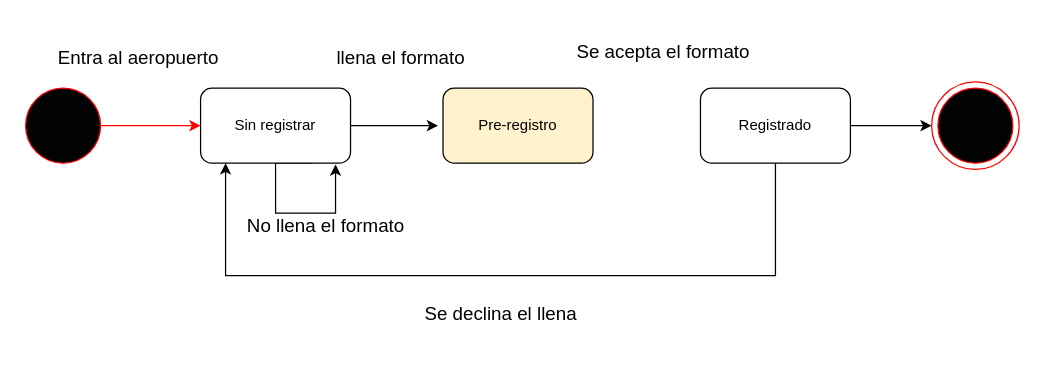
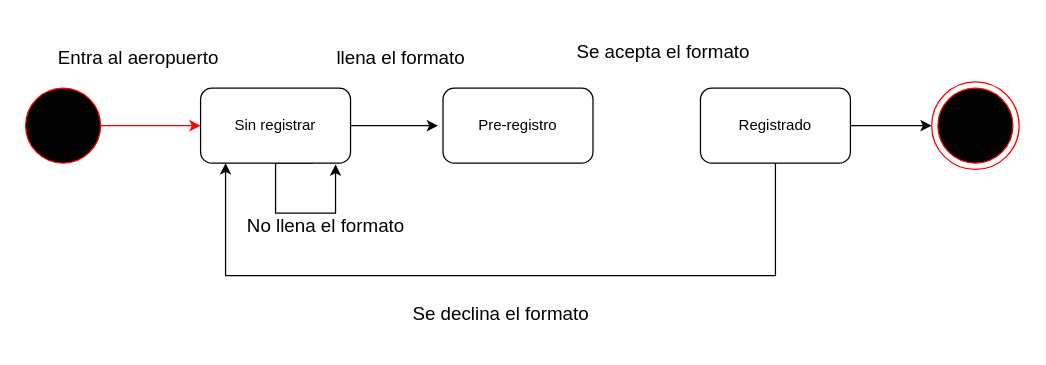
- <mxCell id="7" value="Pre-registro" style="rounded=1;whiteSpace=wrap;html=1;fillColor=#fff2cc;" vertex="1" parent="1"><mxGeometry x="354" y="70" width="120" height="60" as="geometry" /></mxCell>
+ <mxCell id="7" value="Pre-registro" style="rounded=1;whiteSpace=wrap;html=1;" vertex="1" parent="1"><mxGeometry x="354" y="70" width="120" height="60" as="geometry" /></mxCell>
- <mxCell id="16" value="Se declina el llena" style="text;strokeColor=none;fillColor=none;html=1;fontSize=15;fontStyle=0;verticalAlign=middle;align=center;" vertex="1" parent="1"><mxGeometry x="350" y="230" width="100" height="40" as="geometry" /></mxCell>
+ <mxCell id="16" value="Se declina el formato" style="text;strokeColor=none;fillColor=none;html=1;fontSize=15;fontStyle=0;verticalAlign=middle;align=center;" vertex="1" parent="1"><mxGeometry x="350" y="230" width="100" height="40" as="geometry" /></mxCell>
